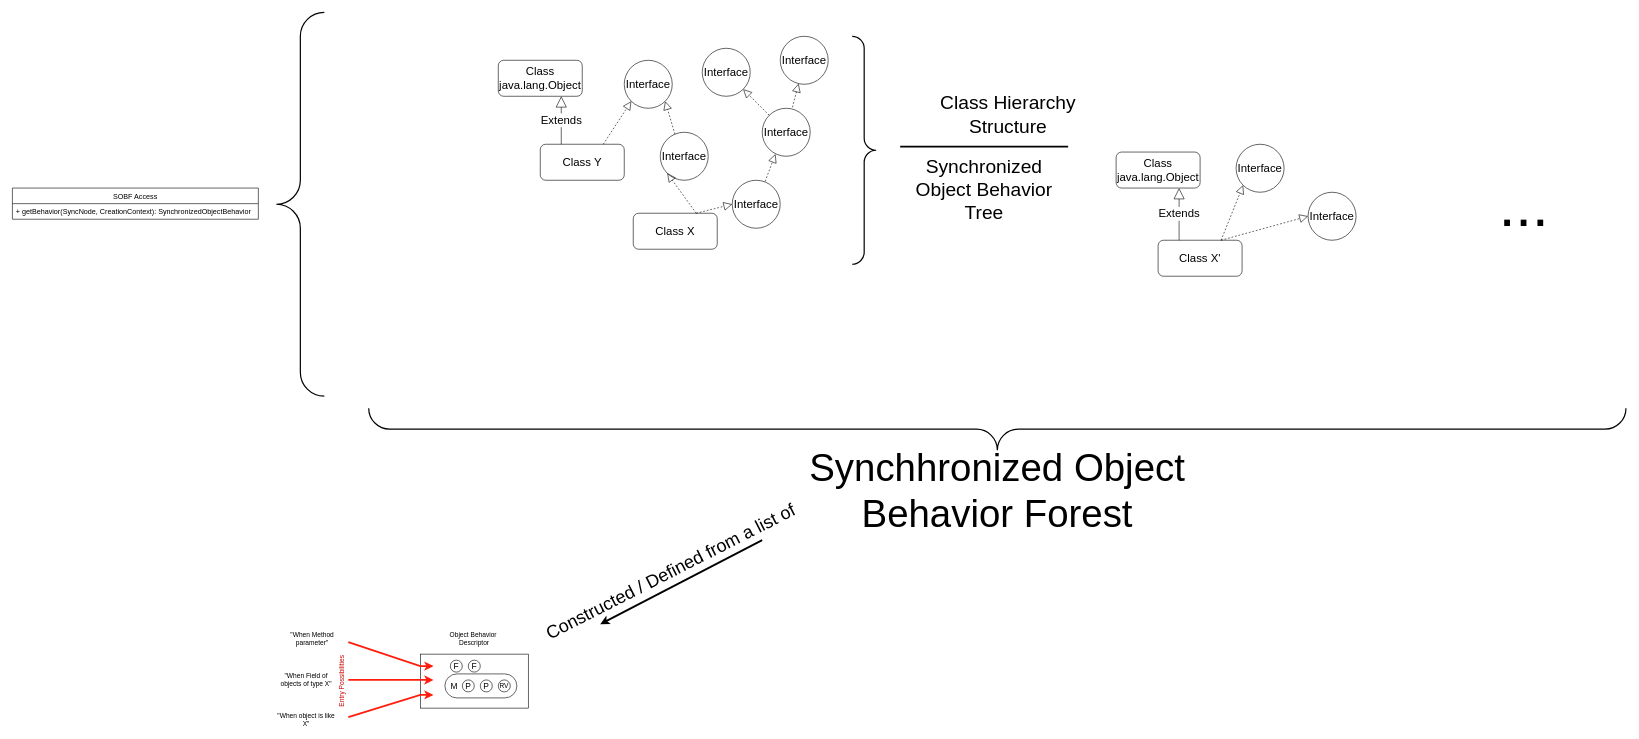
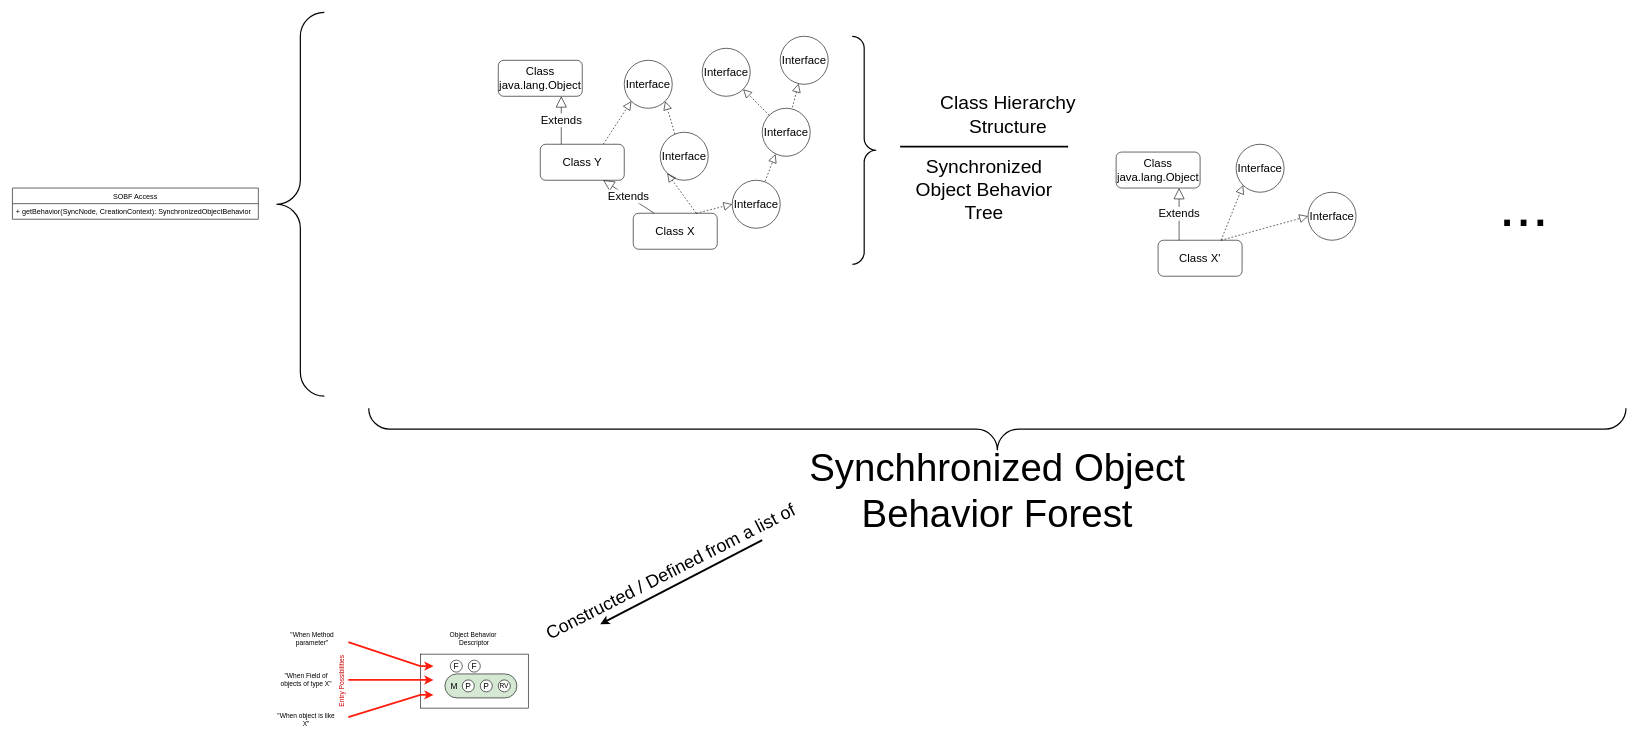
+ <mxCell id="6" value="Extends" style="endArrow=block;endSize=16;endFill=0;html=1;fontSize=19;entryX=0.75;entryY=1;entryDx=0;entryDy=0;exitX=0.25;exitY=0;exitDx=0;exitDy=0;" parent="1" source="3" target="4" edge="1"><mxGeometry width="160" relative="1" as="geometry"><mxPoint x="970" y="360" as="sourcePoint" /><mxPoint x="1130" y="360" as="targetPoint" /></mxGeometry></mxCell>
- <mxCell id="30" value="&amp;nbsp; M" style="rounded=1;whiteSpace=wrap;html=1;fontSize=14;arcSize=50;align=left;" vertex="1" parent="1"><mxGeometry x="741" y="1123" width="120" height="40" as="geometry" /></mxCell>
+ <mxCell id="30" value="&amp;nbsp; M" style="rounded=1;whiteSpace=wrap;html=1;fontSize=14;arcSize=50;align=left;fillColor=#d5e8d4;" vertex="1" parent="1"><mxGeometry x="741" y="1123" width="120" height="40" as="geometry" /></mxCell>
